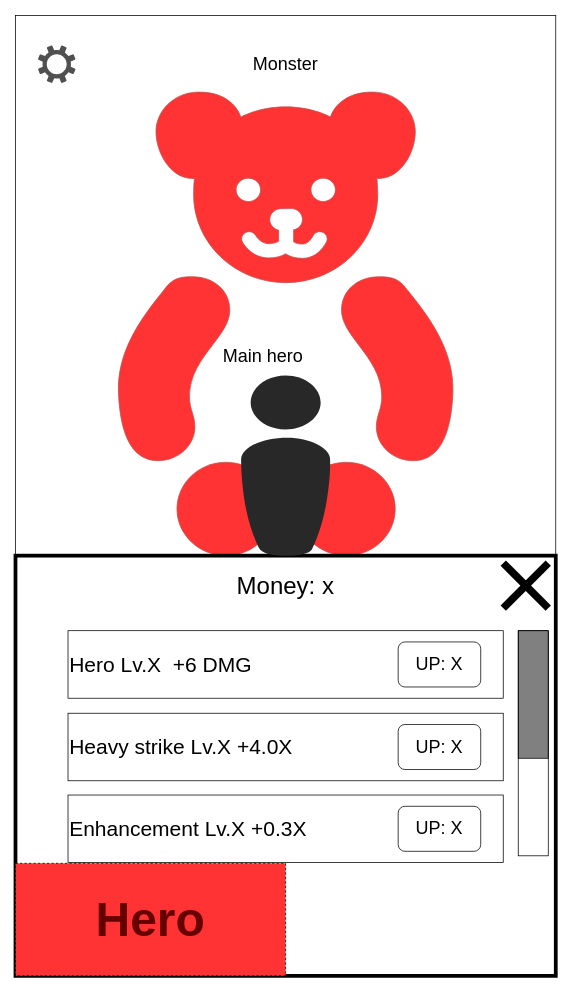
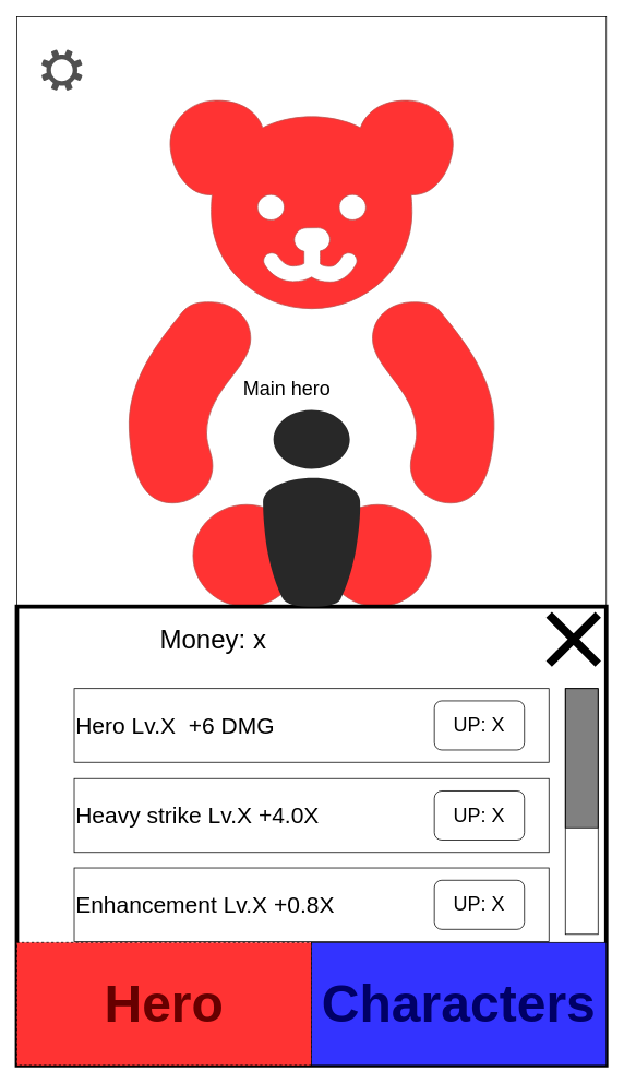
- <mxCell id="9" value="Monster" style="text;html=1;strokeColor=none;fillColor=none;align=center;verticalAlign=middle;whiteSpace=wrap;rounded=0;fontSize=24;" vertex="1" parent="1"><mxGeometry x="315" y="70" width="130" height="30" as="geometry" /></mxCell>
- <mxCell id="14" value="Money: x" style="rounded=0;whiteSpace=wrap;html=1;fontSize=32;strokeColor=none;" vertex="1" parent="1"><mxGeometry x="255" y="750" width="250" height="60" as="geometry" /></mxCell>
+ <mxCell id="14" value="Money: x" style="rounded=0;whiteSpace=wrap;html=1;fontSize=32;strokeColor=none;" vertex="1" parent="1"><mxGeometry x="135" y="750" width="250" height="60" as="geometry" /></mxCell>
- <mxCell id="19" value="Enhancement&amp;nbsp;Lv.X&lt;span style=&quot;white-space: pre;&quot;&gt; &lt;/span&gt;+0.3X" style="rounded=0;whiteSpace=wrap;html=1;fontSize=28;align=left;" vertex="1" parent="1"><mxGeometry x="90" y="1059" width="580" height="90" as="geometry" /></mxCell>
+ <mxCell id="19" value="Enhancement&amp;nbsp;Lv.X&lt;span style=&quot;white-space: pre;&quot;&gt; &lt;/span&gt;+0.8X" style="rounded=0;whiteSpace=wrap;html=1;fontSize=28;align=left;" vertex="1" parent="1"><mxGeometry x="90" y="1059" width="580" height="90" as="geometry" /></mxCell>
+ <mxCell id="6" value="Characters" style="rounded=0;whiteSpace=wrap;html=1;fontSize=64;fontColor=#000066;fillColor=#3333FF;fontStyle=1" vertex="1" parent="1"><mxGeometry x="380" y="1150" width="360" height="150" as="geometry" /></mxCell>
